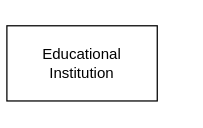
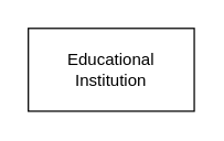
- <mxCell id="2" value="Educational&lt;div&gt;Institution&lt;/div&gt;" style="rounded=0;whiteSpace=wrap;html=1;" vertex="1" parent="1"><mxGeometry x="5" y="20" width="120" height="60" as="geometry" /></mxCell>
+ <mxCell id="2" value="Educational&lt;div&gt;Institution&lt;/div&gt;" style="rounded=0;whiteSpace=wrap;html=1;" vertex="1" parent="1"><mxGeometry x="20" y="20" width="120" height="60" as="geometry" /></mxCell>
